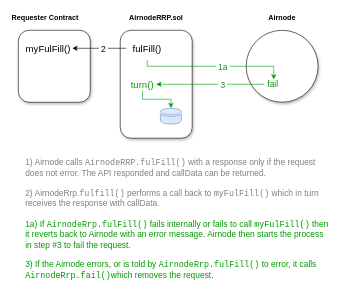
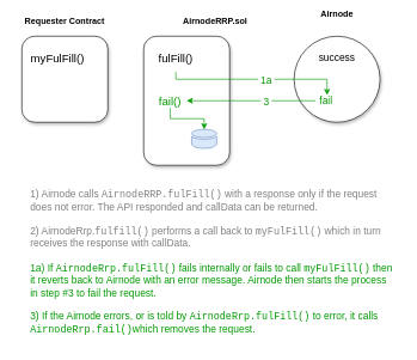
- <mxCell id="3" value="Requester Contract" style="text;html=1;strokeColor=none;fillColor=none;align=center;verticalAlign=middle;whiteSpace=wrap;rounded=0;fontStyle=1" parent="1" vertex="1"><mxGeometry x="5" y="20" width="140" height="20" as="geometry" /></mxCell>
+ <mxCell id="3" value="Requester Contract" style="text;html=1;strokeColor=none;fillColor=none;align=center;verticalAlign=middle;whiteSpace=wrap;rounded=0;fontStyle=1" parent="1" vertex="1"><mxGeometry x="20" y="20" width="140" height="20" as="geometry" /></mxCell>
- <mxCell id="6" value="AirnodeRRP.sol" style="text;html=1;strokeColor=none;fillColor=none;align=center;verticalAlign=middle;whiteSpace=wrap;rounded=0;fontStyle=1" parent="1" vertex="1"><mxGeometry x="190" y="20" width="140" height="20" as="geometry" /></mxCell>
+ <mxCell id="6" value="AirnodeRRP.sol" style="text;html=1;strokeColor=none;fillColor=none;align=center;verticalAlign=middle;whiteSpace=wrap;rounded=0;fontStyle=1" parent="1" vertex="1"><mxGeometry x="230" y="20" width="140" height="20" as="geometry" /></mxCell>
- <mxCell id="7" value="Airnode" style="text;html=1;strokeColor=none;fillColor=none;align=center;verticalAlign=middle;whiteSpace=wrap;rounded=0;fontStyle=1" parent="1" vertex="1"><mxGeometry x="380" y="20" width="180" height="20" as="geometry" /></mxCell>
+ <mxCell id="7" value="Airnode" style="text;html=1;strokeColor=none;fillColor=none;align=center;verticalAlign=middle;whiteSpace=wrap;rounded=0;fontStyle=1" parent="1" vertex="1"><mxGeometry x="380" y="10" width="180" height="20" as="geometry" /></mxCell>
- <mxCell id="12" value="" style="endArrow=classic;html=1;fontSize=14;entryX=1;entryY=0.5;entryDx=0;entryDy=0;exitX=0;exitY=0.5;exitDx=0;exitDy=0;" parent="1" source="9" target="11" edge="1"><mxGeometry width="50" height="50" relative="1" as="geometry"><mxPoint x="220" y="70" as="sourcePoint" /><mxPoint x="130" y="90" as="targetPoint" /></mxGeometry></mxCell>
- <mxCell id="13" value="&amp;nbsp;2&amp;nbsp;" style="edgeLabel;html=1;align=center;verticalAlign=middle;resizable=0;points=[];fontSize=14;" parent="12" vertex="1" connectable="0"><mxGeometry x="-0.154" y="1" relative="1" as="geometry"><mxPoint x="-1" as="offset" /></mxGeometry></mxCell>
+ <mxCell id="16" value="success" style="text;html=1;strokeColor=none;fillColor=none;align=center;verticalAlign=middle;whiteSpace=wrap;rounded=0;shadow=1;fontSize=14;" parent="1" vertex="1"><mxGeometry x="440" y="70" width="60" height="20" as="geometry" /></mxCell>
- <mxCell id="14" value="&lt;font style=&quot;font-size: 16px&quot; color=&quot;#009900&quot;&gt;turn()&lt;/font&gt;" style="text;html=1;strokeColor=none;fillColor=none;align=center;verticalAlign=middle;whiteSpace=wrap;rounded=0;shadow=1;fontSize=14;" parent="1" vertex="1"><mxGeometry x="207" y="130" width="60" height="20" as="geometry" /></mxCell>
+ <mxCell id="14" value="&lt;font style=&quot;font-size: 16px&quot; color=&quot;#009900&quot;&gt;fail()&lt;/font&gt;" style="text;html=1;strokeColor=none;fillColor=none;align=center;verticalAlign=middle;whiteSpace=wrap;rounded=0;shadow=1;fontSize=14;" parent="1" vertex="1"><mxGeometry x="207" y="130" width="60" height="20" as="geometry" /></mxCell>
